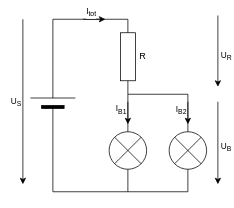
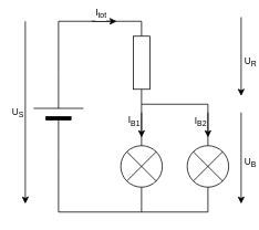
- <mxCell id="19" value="R" style="text;html=1;align=center;verticalAlign=middle;whiteSpace=wrap;rounded=0;" vertex="1" parent="1"><mxGeometry x="180" y="65" width="20" height="20" as="geometry" /></mxCell>
